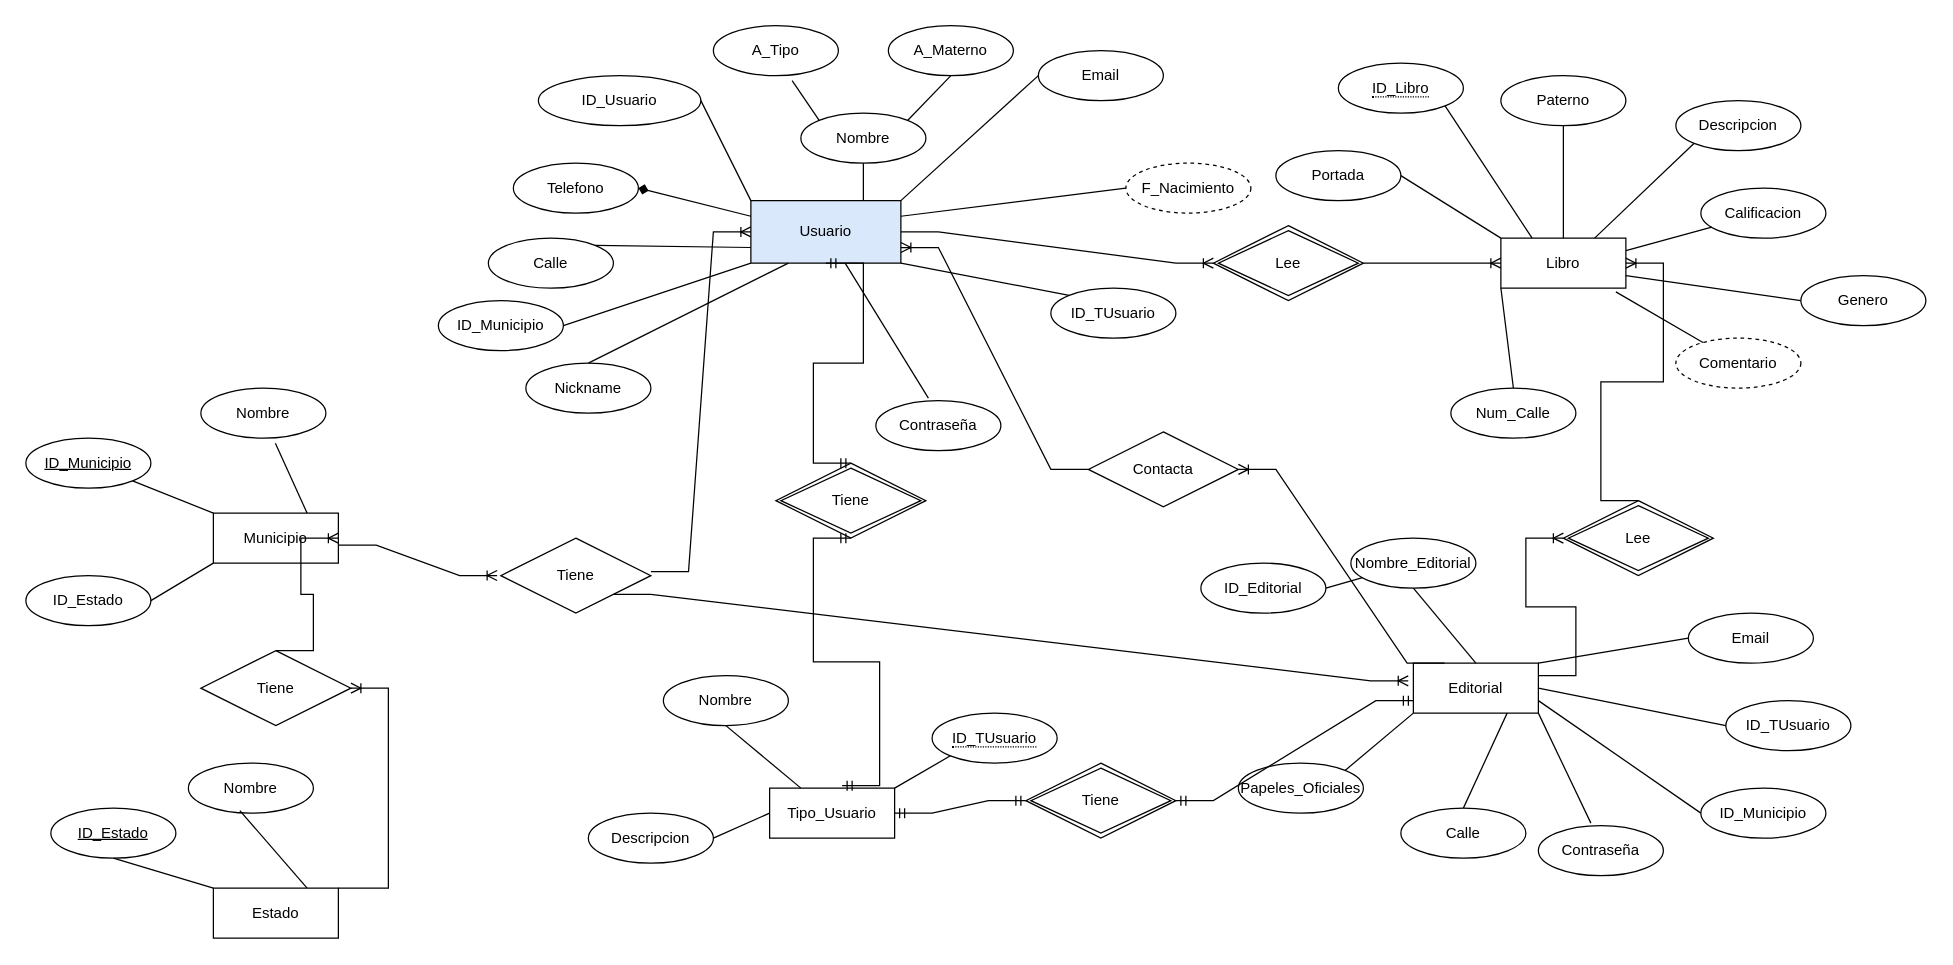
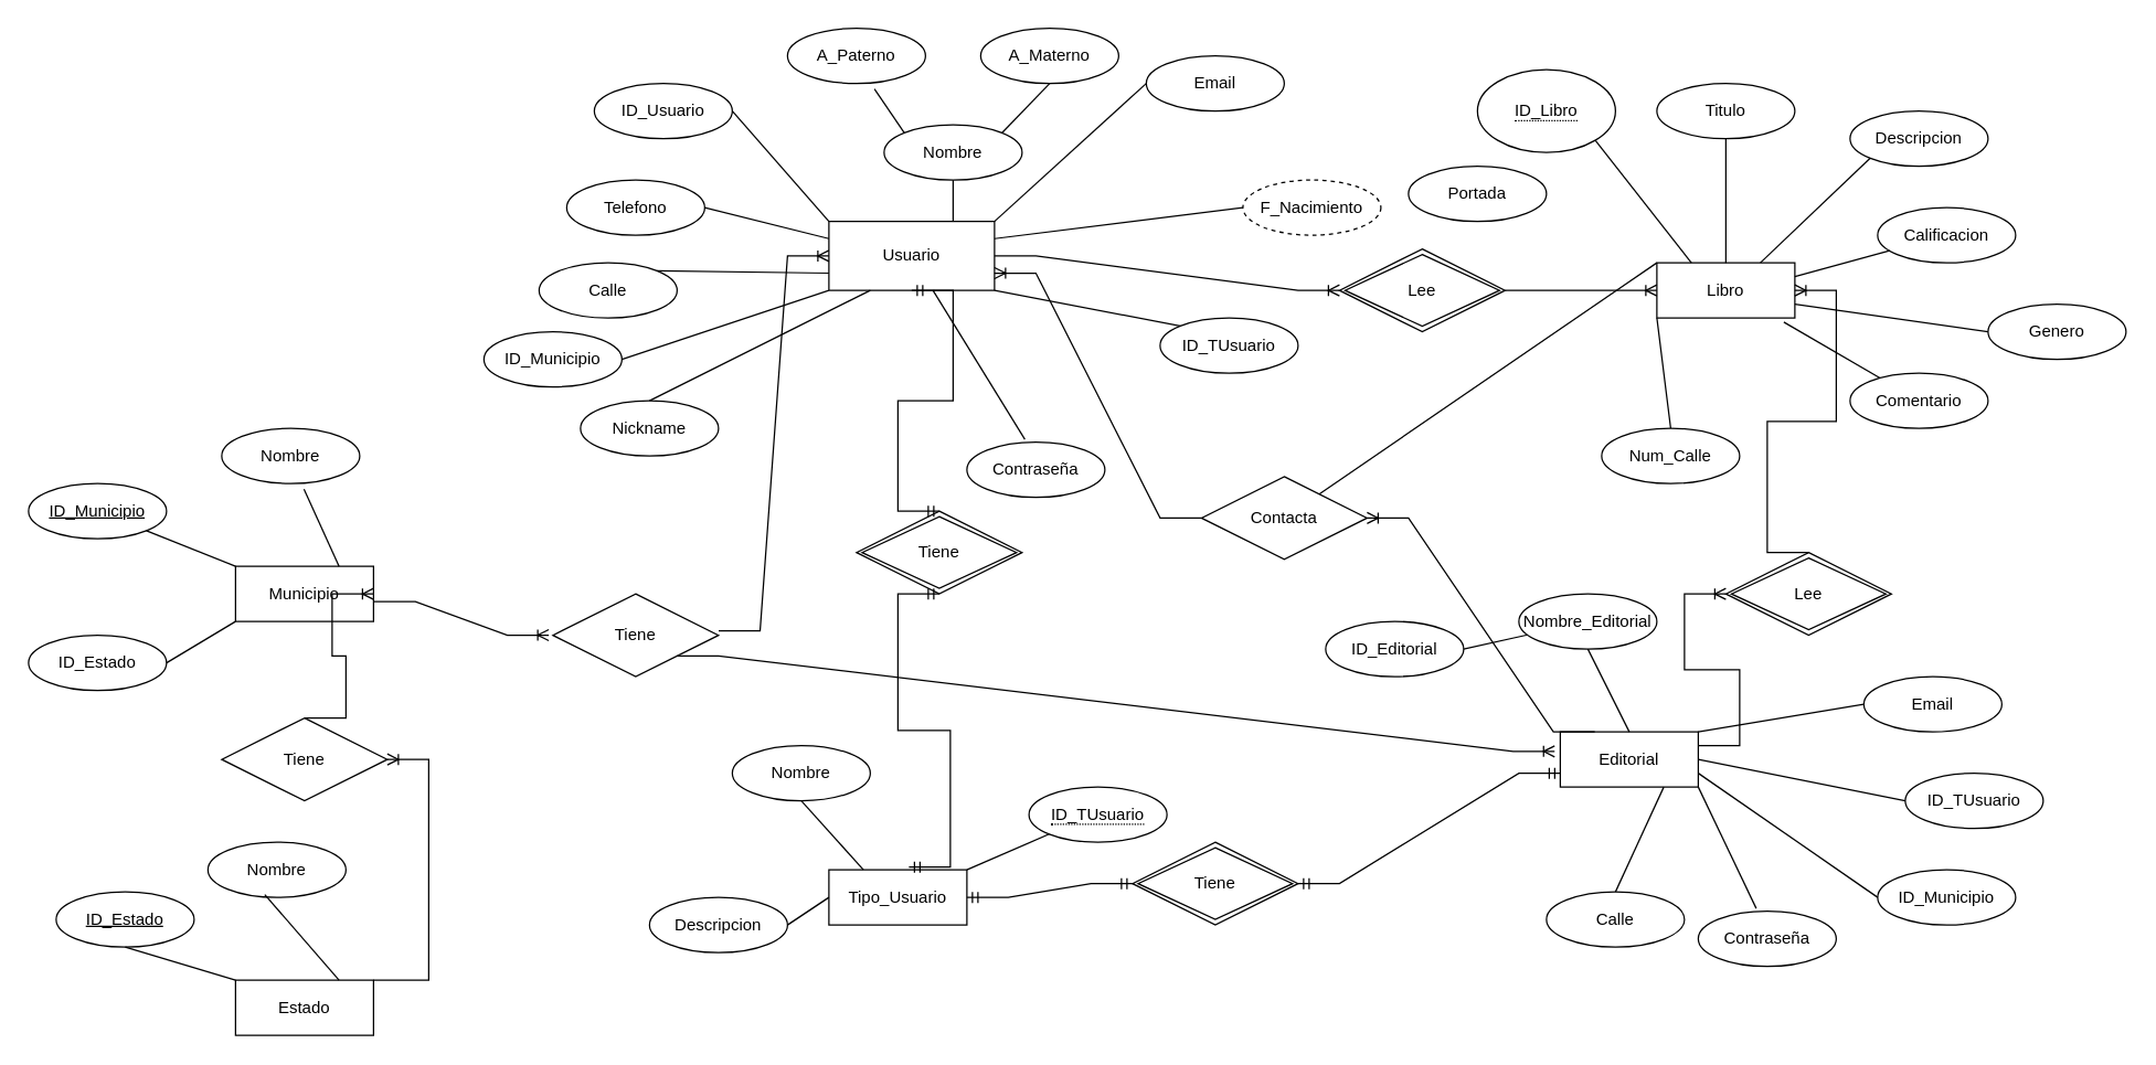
- <mxCell id="4" value="A_Tipo" style="ellipse;whiteSpace=wrap;html=1;align=center;" parent="1" vertex="1"><mxGeometry x="570" width="100" height="40" as="geometry" y="20" /></mxCell>
+ <mxCell id="4" value="A_Paterno" style="ellipse;whiteSpace=wrap;html=1;align=center;" parent="1" vertex="1"><mxGeometry x="570" width="100" height="40" as="geometry" y="20" /></mxCell>
- <mxCell id="26" value="&lt;span style=&quot;border-bottom: 1px dotted&quot;&gt;ID_Libro&lt;/span&gt;" style="ellipse;whiteSpace=wrap;html=1;align=center;" parent="1" vertex="1"><mxGeometry x="1070" y="50" width="100" height="40" as="geometry" /></mxCell>
+ <mxCell id="26" value="&lt;span style=&quot;border-bottom: 1px dotted&quot;&gt;ID_Libro&lt;/span&gt;" style="ellipse;whiteSpace=wrap;html=1;align=center;" parent="1" vertex="1"><mxGeometry x="1070" y="50" width="100" height="60" as="geometry" /></mxCell>
- <mxCell id="6" value="ID_Usuario" style="ellipse;whiteSpace=wrap;html=1;align=center;" parent="1" vertex="1"><mxGeometry x="430" y="60" width="130" height="40" as="geometry" /></mxCell>
+ <mxCell id="6" value="ID_Usuario" style="ellipse;whiteSpace=wrap;html=1;align=center;" parent="1" vertex="1"><mxGeometry x="430" y="60" width="100" height="40" as="geometry" /></mxCell>
- <mxCell id="27" value="Paterno" style="ellipse;whiteSpace=wrap;html=1;align=center;" parent="1" vertex="1"><mxGeometry x="1200" y="60" width="100" height="40" as="geometry" /></mxCell>
+ <mxCell id="27" value="Titulo" style="ellipse;whiteSpace=wrap;html=1;align=center;" parent="1" vertex="1"><mxGeometry x="1200" y="60" width="100" height="40" as="geometry" /></mxCell>
- <mxCell id="15" value="" style="endArrow=diamond;html=1;rounded=0;entryX=1;entryY=0.5;entryDx=0;entryDy=0;exitX=0;exitY=0.25;exitDx=0;exitDy=0;" parent="1" source="2" target="7" edge="1"><mxGeometry relative="1" as="geometry"><mxPoint x="320" y="210" as="sourcePoint" /><mxPoint x="480" y="210" as="targetPoint" /></mxGeometry></mxCell>
+ <mxCell id="15" value="" style="endArrow=none;html=1;rounded=0;entryX=1;entryY=0.5;entryDx=0;entryDy=0;exitX=0;exitY=0.25;exitDx=0;exitDy=0;" parent="1" source="2" target="7" edge="1"><mxGeometry relative="1" as="geometry"><mxPoint x="320" y="210" as="sourcePoint" /><mxPoint x="480" y="210" as="targetPoint" /></mxGeometry></mxCell>
- <mxCell id="36" value="" style="endArrow=none;html=1;rounded=0;entryX=1;entryY=0.5;entryDx=0;entryDy=0;exitX=0;exitY=0;exitDx=0;exitDy=0;" parent="1" source="25" target="31" edge="1"><mxGeometry relative="1" as="geometry"><mxPoint x="1253" y="136" as="sourcePoint" /><mxPoint x="1130" y="140" as="targetPoint" /></mxGeometry></mxCell>
+ <mxCell id="36" value="" style="endArrow=none;html=1;rounded=0;exitX=0;exitY=0;exitDx=0;exitDy=0;" parent="1" source="25" target="68" edge="1"><mxGeometry relative="1" as="geometry"><mxPoint x="1253" y="136" as="sourcePoint" /><mxPoint x="1130" y="140" as="targetPoint" /></mxGeometry></mxCell>
- <mxCell id="2" value="Usuario" style="html=1;dashed=0;whiteSpace=wrap;fillColor=#dae8fc;" parent="1" vertex="1"><mxGeometry x="600" y="160" width="120" height="50" as="geometry" /></mxCell>
+ <mxCell id="2" value="Usuario" style="html=1;dashed=0;whiteSpace=wrap;" parent="1" vertex="1"><mxGeometry x="600" y="160" width="120" height="50" as="geometry" /></mxCell>
- <mxCell id="30" value="Comentario" style="ellipse;whiteSpace=wrap;html=1;align=center;dashed=1;" parent="1" vertex="1"><mxGeometry x="1340" y="270" width="100" height="40" as="geometry" /></mxCell>
+ <mxCell id="30" value="Comentario" style="ellipse;whiteSpace=wrap;html=1;align=center;" parent="1" vertex="1"><mxGeometry x="1340" y="270" width="100" height="40" as="geometry" /></mxCell>
- <mxCell id="55" value="Nombre_Editorial" style="ellipse;whiteSpace=wrap;html=1;align=center;" parent="1" vertex="1"><mxGeometry x="1080" y="430" width="100" height="40" as="geometry" /></mxCell>
+ <mxCell id="55" value="Nombre_Editorial" style="ellipse;whiteSpace=wrap;html=1;align=center;" parent="1" vertex="1"><mxGeometry x="1100" y="430" width="100" height="40" as="geometry" /></mxCell>
- <mxCell id="67" value="" style="endArrow=none;html=1;rounded=0;exitX=1;exitY=0;exitDx=0;exitDy=0;entryX=0;entryY=1;entryDx=0;entryDy=0;" parent="1" source="58" target="53" edge="1"><mxGeometry relative="1" as="geometry"><mxPoint x="890" y="440" as="sourcePoint" /><mxPoint x="1050" y="440" as="targetPoint" /></mxGeometry></mxCell>
- <mxCell id="58" value="Papeles_Oficiales" style="ellipse;whiteSpace=wrap;html=1;align=center;" parent="1" vertex="1"><mxGeometry x="990" y="610" width="100" height="40" as="geometry" /></mxCell>
- <mxCell id="43" value="Tipo_Usuario" style="whiteSpace=wrap;html=1;align=center;" parent="1" vertex="1"><mxGeometry x="615" y="630" width="100" height="40" as="geometry" /></mxCell>
+ <mxCell id="43" value="Tipo_Usuario" style="whiteSpace=wrap;html=1;align=center;" parent="1" vertex="1"><mxGeometry x="600" y="630" width="100" height="40" as="geometry" /></mxCell>
